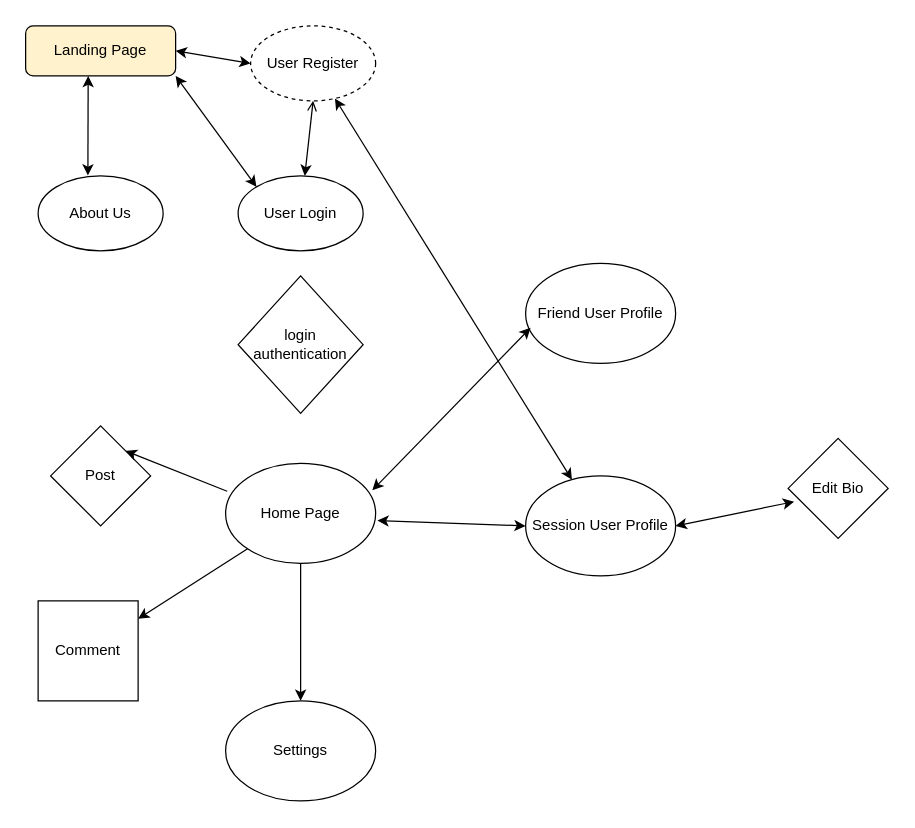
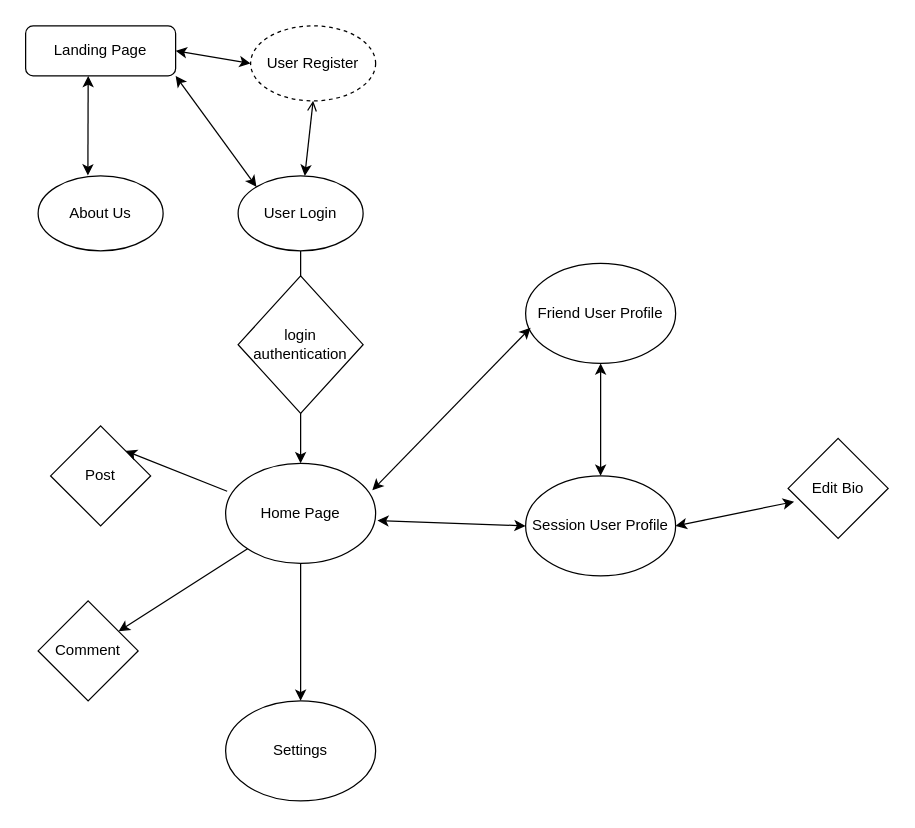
- <mxCell id="2" value="Landing Page" style="rounded=1;whiteSpace=wrap;html=1;fontSize=12;glass=0;strokeWidth=1;shadow=0;fillColor=#fff2cc;" parent="1" vertex="1"><mxGeometry width="120" height="40" as="geometry" x="20" y="20" /></mxCell>
+ <mxCell id="2" value="Landing Page" style="rounded=1;whiteSpace=wrap;html=1;fontSize=12;glass=0;strokeWidth=1;shadow=0;" parent="1" vertex="1"><mxGeometry width="120" height="40" as="geometry" x="20" y="20" /></mxCell>
- <mxCell id="17" value="" style="endArrow=classic;startArrow=classic;html=1;rounded=0;" edge="1" parent="1" source="13" target="5"><mxGeometry width="50" height="50" relative="1" as="geometry"><mxPoint x="307.36" y="401.52" as="sourcePoint" /><mxPoint x="433.96" y="271.52" as="targetPoint" /></mxGeometry></mxCell>
+ <mxCell id="17" value="" style="endArrow=classic;startArrow=classic;html=1;rounded=0;entryX=0.5;entryY=1;entryDx=0;entryDy=0;" edge="1" parent="1" source="13" target="15"><mxGeometry width="50" height="50" relative="1" as="geometry"><mxPoint x="307.36" y="401.52" as="sourcePoint" /><mxPoint x="433.96" y="271.52" as="targetPoint" /></mxGeometry></mxCell>
+ <mxCell id="12" value="" style="endArrow=classic;html=1;rounded=0;exitX=0.5;exitY=1;exitDx=0;exitDy=0;entryX=0.5;entryY=0;entryDx=0;entryDy=0;" edge="1" parent="1" source="4" target="11"><mxGeometry width="50" height="50" relative="1" as="geometry"><mxPoint x="390" y="330" as="sourcePoint" /><mxPoint x="440" y="280" as="targetPoint" /></mxGeometry></mxCell>
- <mxCell id="21" value="Comment" style="whiteSpace=wrap;html=1;rounded=0;" vertex="1" parent="1"><mxGeometry x="30" y="480" width="80" height="80" as="geometry" /></mxCell>
+ <mxCell id="21" value="Comment" style="rhombus;whiteSpace=wrap;html=1;" vertex="1" parent="1"><mxGeometry x="30" y="480" width="80" height="80" as="geometry" /></mxCell>
